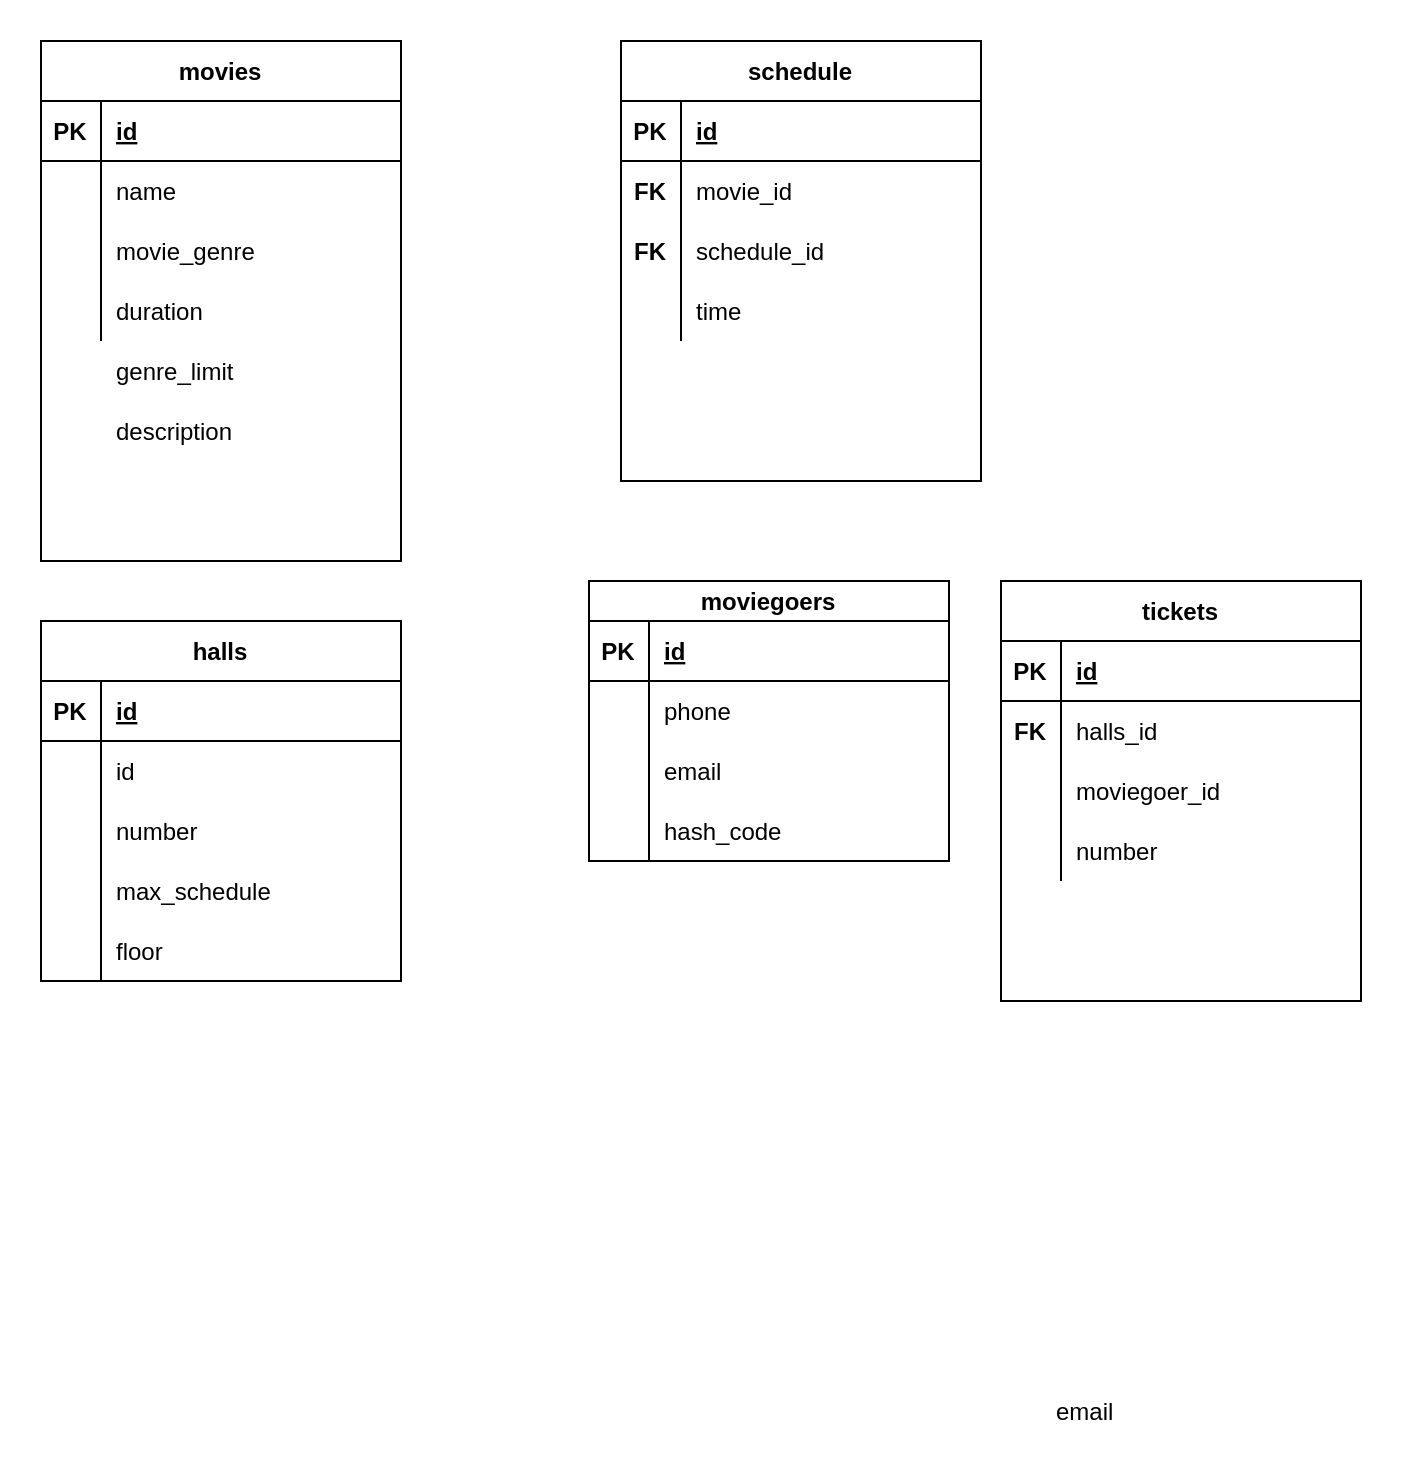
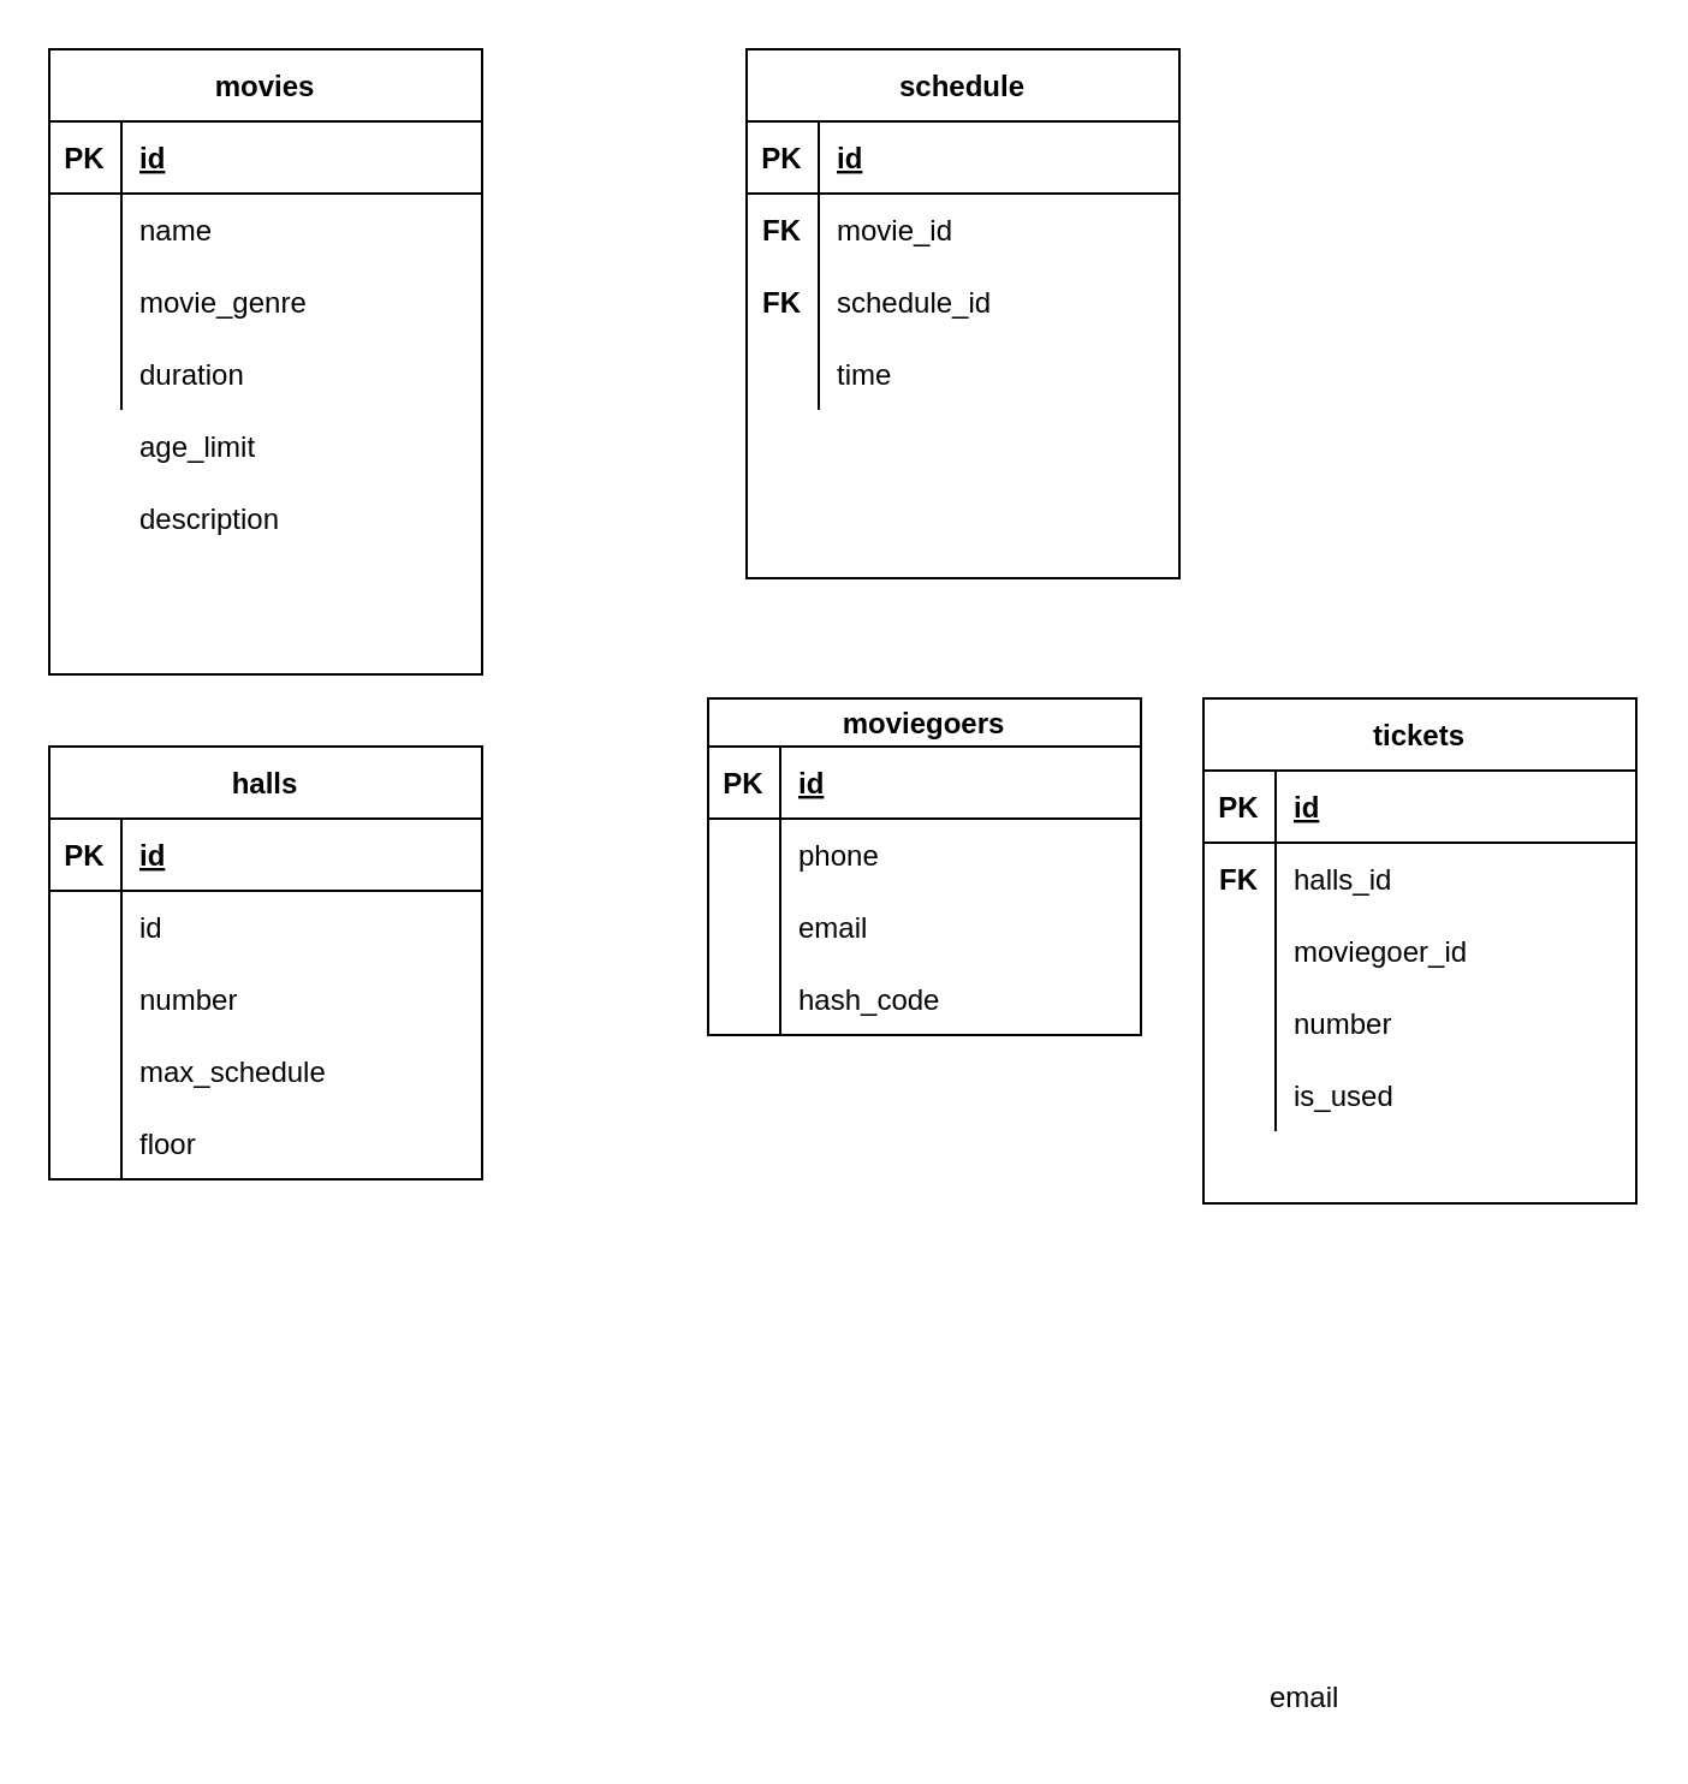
- <mxCell id="15" value="genre_limit" style="shape=partialRectangle;connectable=0;fillColor=none;top=0;left=0;bottom=0;right=0;align=left;spacingLeft=6;overflow=hidden;" parent="1" vertex="1"><mxGeometry x="50" y="170" width="150" height="30" as="geometry" /></mxCell>
+ <mxCell id="15" value="age_limit" style="shape=partialRectangle;connectable=0;fillColor=none;top=0;left=0;bottom=0;right=0;align=left;spacingLeft=6;overflow=hidden;" parent="1" vertex="1"><mxGeometry x="50" y="170" width="150" height="30" as="geometry" /></mxCell>
+ <mxCell id="62" value="is_used" style="shape=partialRectangle;connectable=0;fillColor=none;top=0;left=0;bottom=0;right=0;align=left;spacingLeft=6;overflow=hidden;" parent="60" vertex="1"><mxGeometry x="30" width="150" height="30" as="geometry" /></mxCell>
